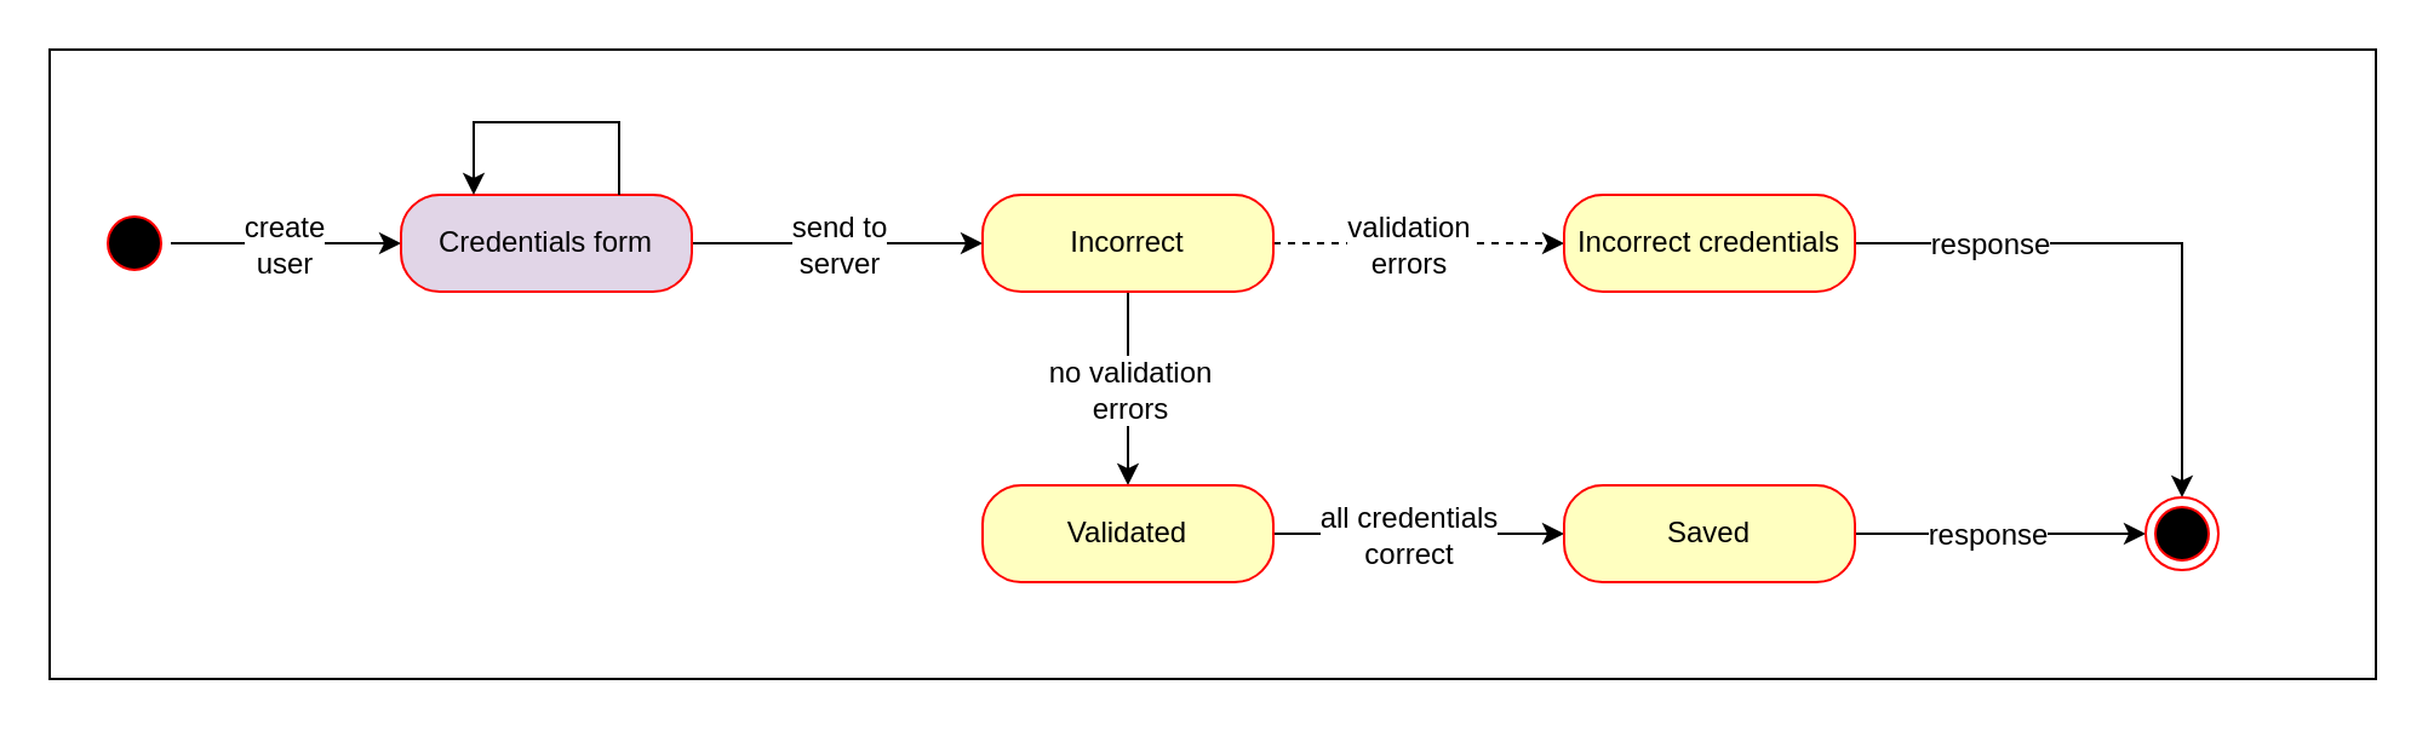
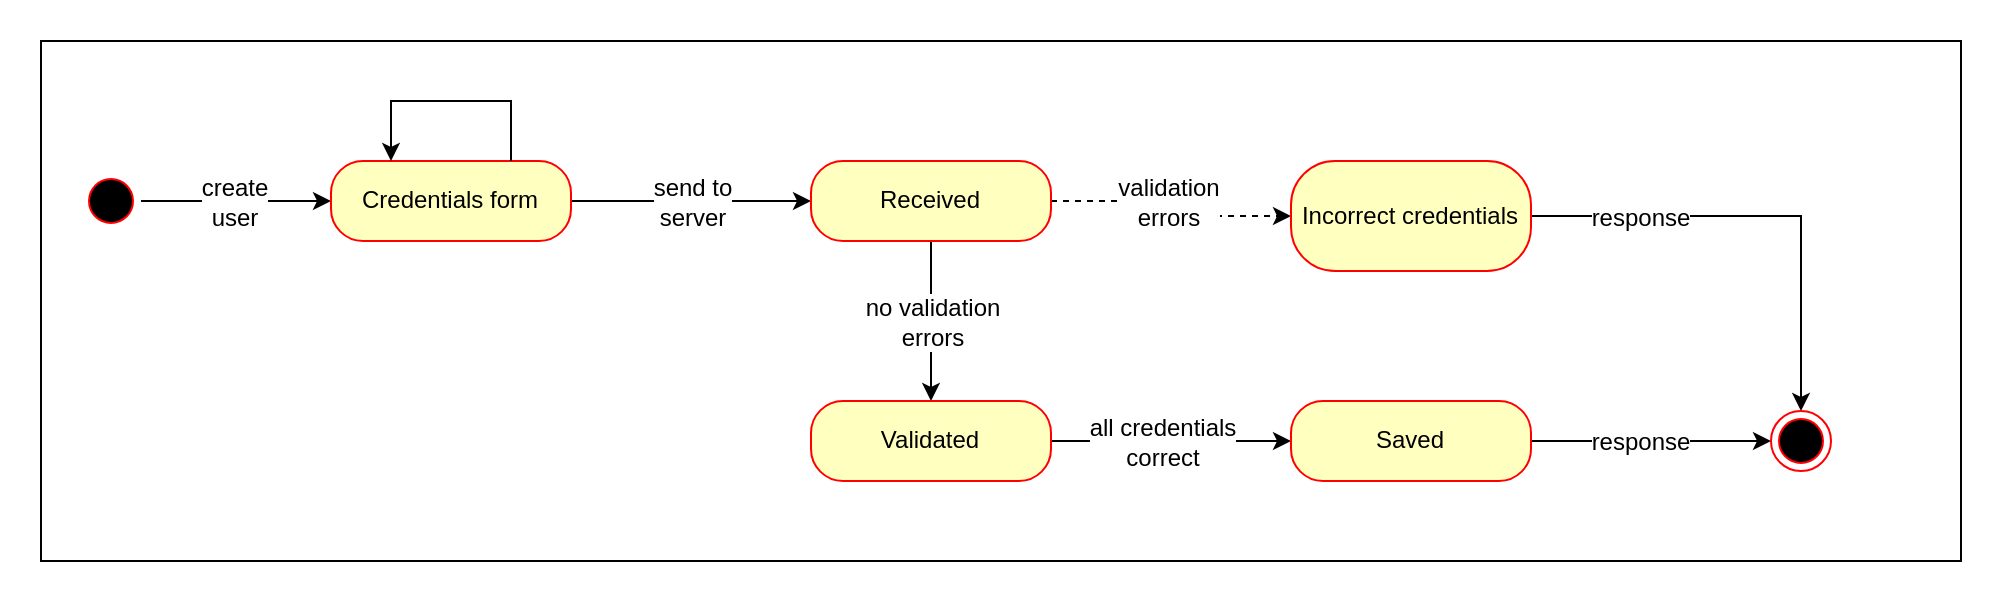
- <mxCell id="8" value="Credentials form" style="rounded=1;whiteSpace=wrap;html=1;arcSize=40;fontColor=#000000;fillColor=#e1d5e7;strokeColor=#ff0000;" vertex="1" parent="1"><mxGeometry x="165" y="80" width="120" height="40" as="geometry" /></mxCell>
+ <mxCell id="8" value="Credentials form" style="rounded=1;whiteSpace=wrap;html=1;arcSize=40;fontColor=#000000;fillColor=#ffffc0;strokeColor=#ff0000;" vertex="1" parent="1"><mxGeometry x="165" y="80" width="120" height="40" as="geometry" /></mxCell>
- <mxCell id="13" value="Incorrect" style="rounded=1;whiteSpace=wrap;html=1;arcSize=40;fontColor=#000000;fillColor=#ffffc0;strokeColor=#ff0000;" vertex="1" parent="1"><mxGeometry x="405" y="80" width="120" height="40" as="geometry" /></mxCell>
+ <mxCell id="13" value="Received" style="rounded=1;whiteSpace=wrap;html=1;arcSize=40;fontColor=#000000;fillColor=#ffffc0;strokeColor=#ff0000;" vertex="1" parent="1"><mxGeometry x="405" y="80" width="120" height="40" as="geometry" /></mxCell>
- <mxCell id="19" value="Incorrect credentials" style="rounded=1;whiteSpace=wrap;html=1;arcSize=40;fontColor=#000000;fillColor=#ffffc0;strokeColor=#ff0000;" vertex="1" parent="1"><mxGeometry x="645" y="80" width="120" height="40" as="geometry" /></mxCell>
+ <mxCell id="19" value="Incorrect credentials" style="rounded=1;whiteSpace=wrap;html=1;arcSize=40;fontColor=#000000;fillColor=#ffffc0;strokeColor=#ff0000;" vertex="1" parent="1"><mxGeometry x="645" y="80" width="120" height="55" as="geometry" /></mxCell>
